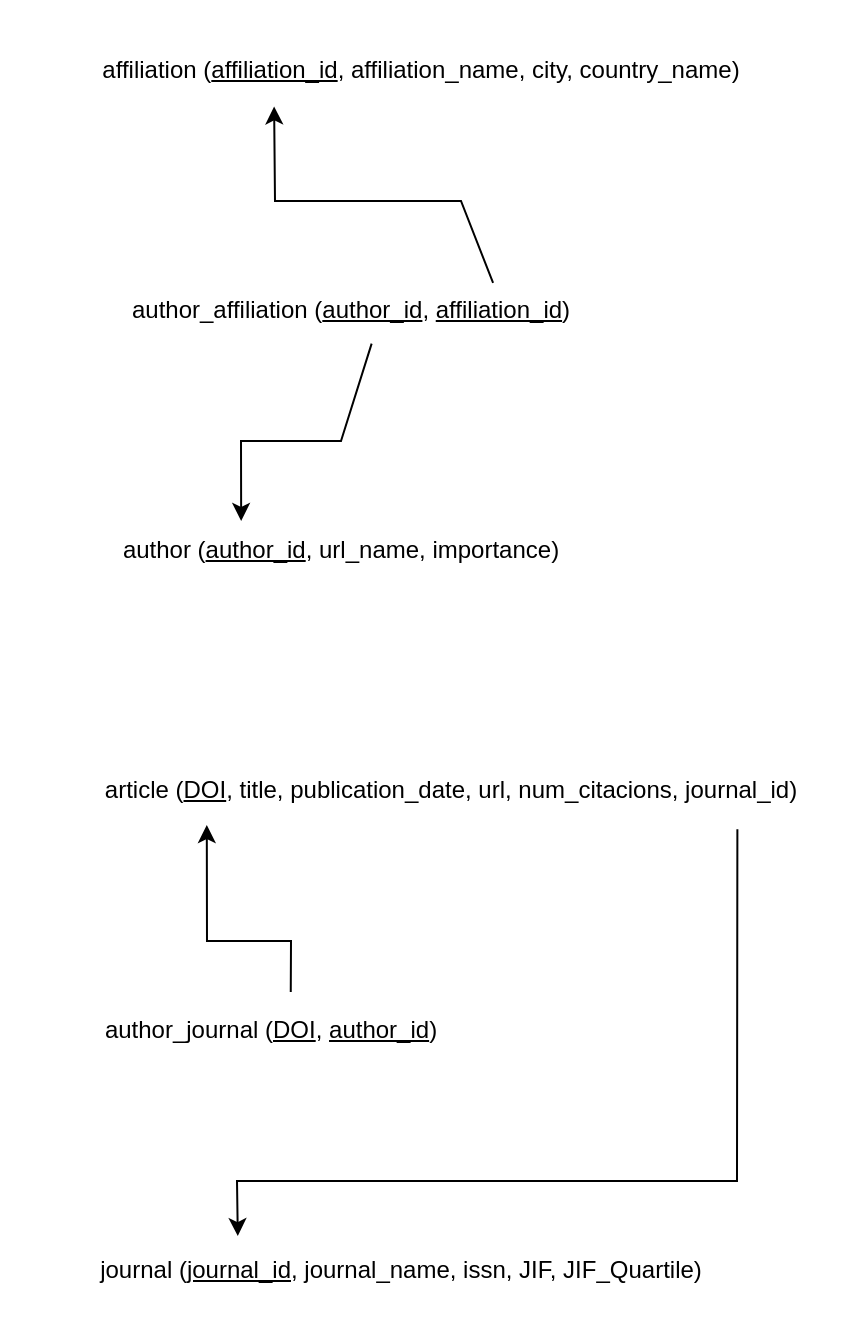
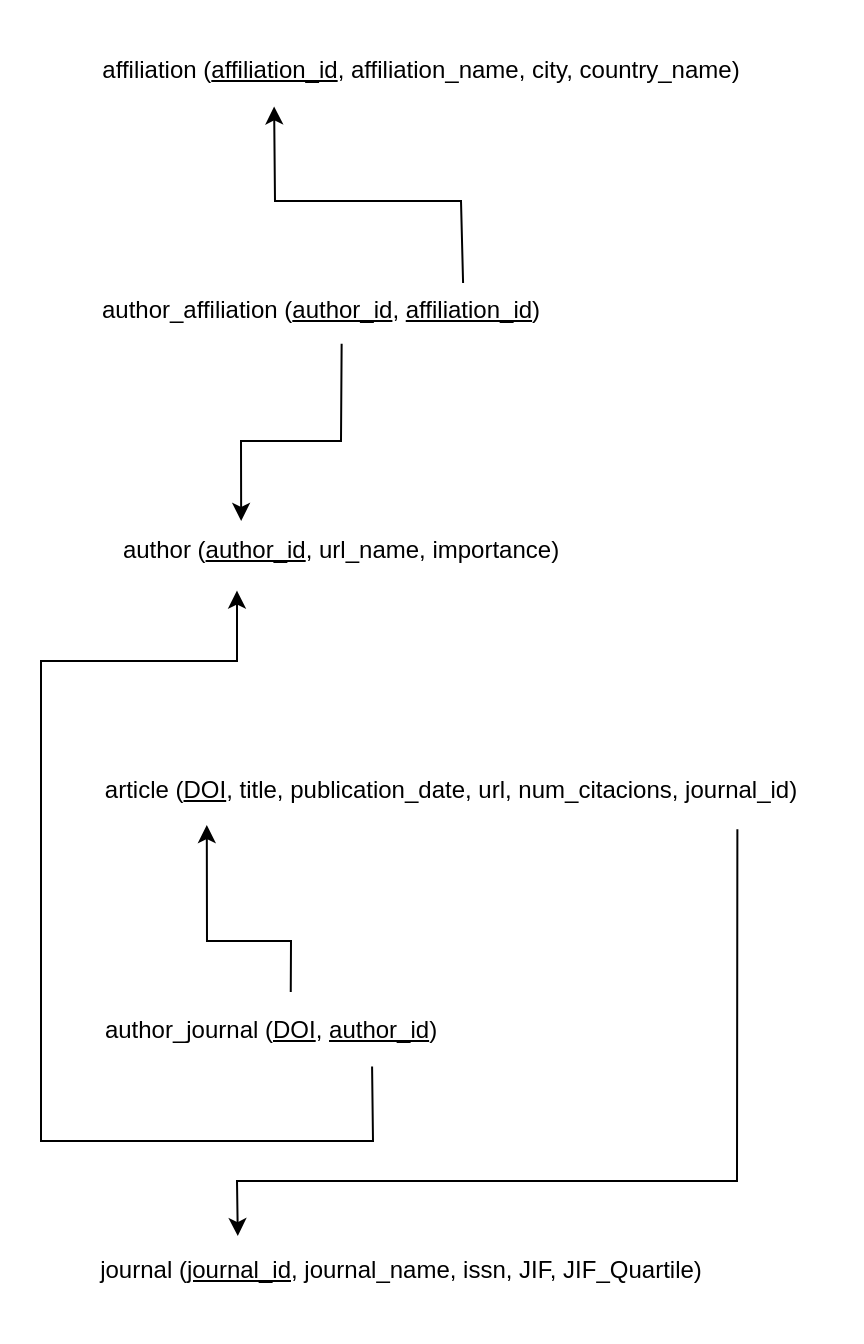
- <mxCell id="5" value="author_affiliation (&lt;u&gt;author_id&lt;/u&gt;, &lt;u&gt;affiliation_id&lt;/u&gt;)" style="text;html=1;align=center;verticalAlign=middle;resizable=0;points=[];autosize=1;strokeColor=none;fillColor=none;" vertex="1" parent="1"><mxGeometry x="55" y="140" width="240" height="30" as="geometry" /></mxCell>
+ <mxCell id="5" value="author_affiliation (&lt;u&gt;author_id&lt;/u&gt;, &lt;u&gt;affiliation_id&lt;/u&gt;)" style="text;html=1;align=center;verticalAlign=middle;resizable=0;points=[];autosize=1;strokeColor=none;fillColor=none;" vertex="1" parent="1"><mxGeometry x="40" y="140" width="240" height="30" as="geometry" /></mxCell>
+ <mxCell id="11" value="" style="endArrow=classic;html=1;rounded=0;exitX=0.766;exitY=1.091;exitDx=0;exitDy=0;exitPerimeter=0;entryX=0.3;entryY=1.16;entryDx=0;entryDy=0;entryPerimeter=0;" edge="1" parent="1" source="6" target="4"><mxGeometry width="50" height="50" relative="1" as="geometry"><mxPoint x="140" y="440" as="sourcePoint" /><mxPoint x="190" y="390" as="targetPoint" /><Array as="points"><mxPoint x="186" y="570" /><mxPoint x="20" y="570" /><mxPoint x="20" y="330" /><mxPoint x="118" y="330" /></Array></mxGeometry></mxCell>
